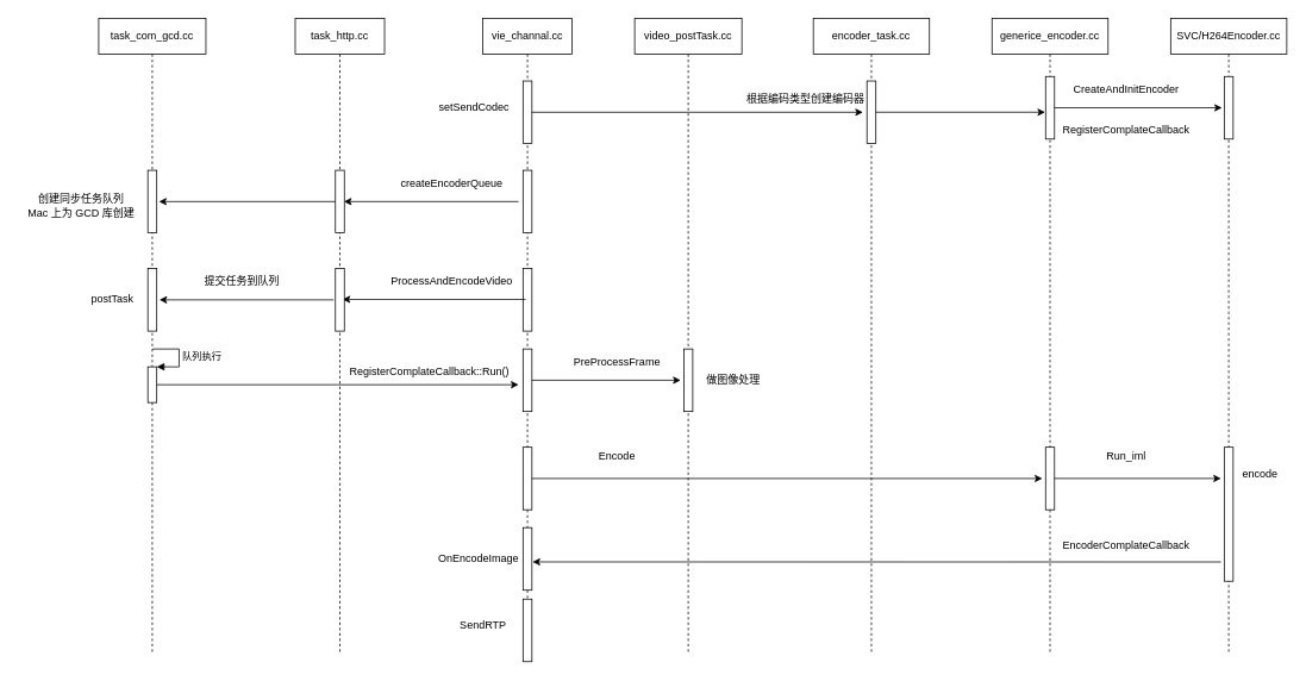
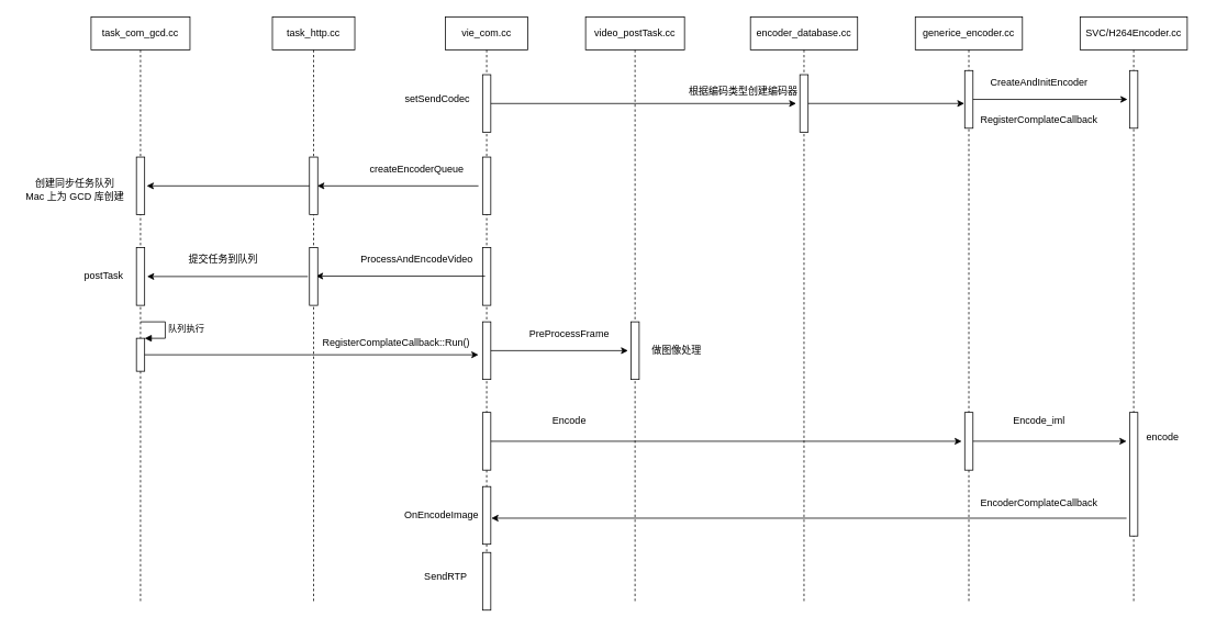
- <mxCell id="2" value="vie_channal.cc" style="shape=umlLifeline;perimeter=lifelinePerimeter;whiteSpace=wrap;html=1;container=1;collapsible=0;recursiveResize=0;outlineConnect=0;" vertex="1" parent="1"><mxGeometry x="540" y="20" width="100" height="720" as="geometry" /></mxCell>
+ <mxCell id="2" value="vie_com.cc" style="shape=umlLifeline;perimeter=lifelinePerimeter;whiteSpace=wrap;html=1;container=1;collapsible=0;recursiveResize=0;outlineConnect=0;" vertex="1" parent="1"><mxGeometry x="540" y="20" width="100" height="720" as="geometry" /></mxCell>
- <mxCell id="34" value="encoder_task.cc" style="shape=umlLifeline;perimeter=lifelinePerimeter;whiteSpace=wrap;html=1;container=1;collapsible=0;recursiveResize=0;outlineConnect=0;" vertex="1" parent="1"><mxGeometry x="910" y="20" width="130" height="710" as="geometry" /></mxCell>
+ <mxCell id="34" value="encoder_database.cc" style="shape=umlLifeline;perimeter=lifelinePerimeter;whiteSpace=wrap;html=1;container=1;collapsible=0;recursiveResize=0;outlineConnect=0;" vertex="1" parent="1"><mxGeometry x="910" y="20" width="130" height="710" as="geometry" /></mxCell>
- <mxCell id="52" value="Run_iml" style="text;html=1;align=center;verticalAlign=middle;resizable=0;points=[];autosize=1;strokeColor=none;fillColor=none;" vertex="1" parent="1"><mxGeometry x="1215" y="495" width="90" height="30" as="geometry" /></mxCell>
+ <mxCell id="52" value="Encode_iml" style="text;html=1;align=center;verticalAlign=middle;resizable=0;points=[];autosize=1;strokeColor=none;fillColor=none;" vertex="1" parent="1"><mxGeometry x="1215" y="495" width="90" height="30" as="geometry" /></mxCell>
